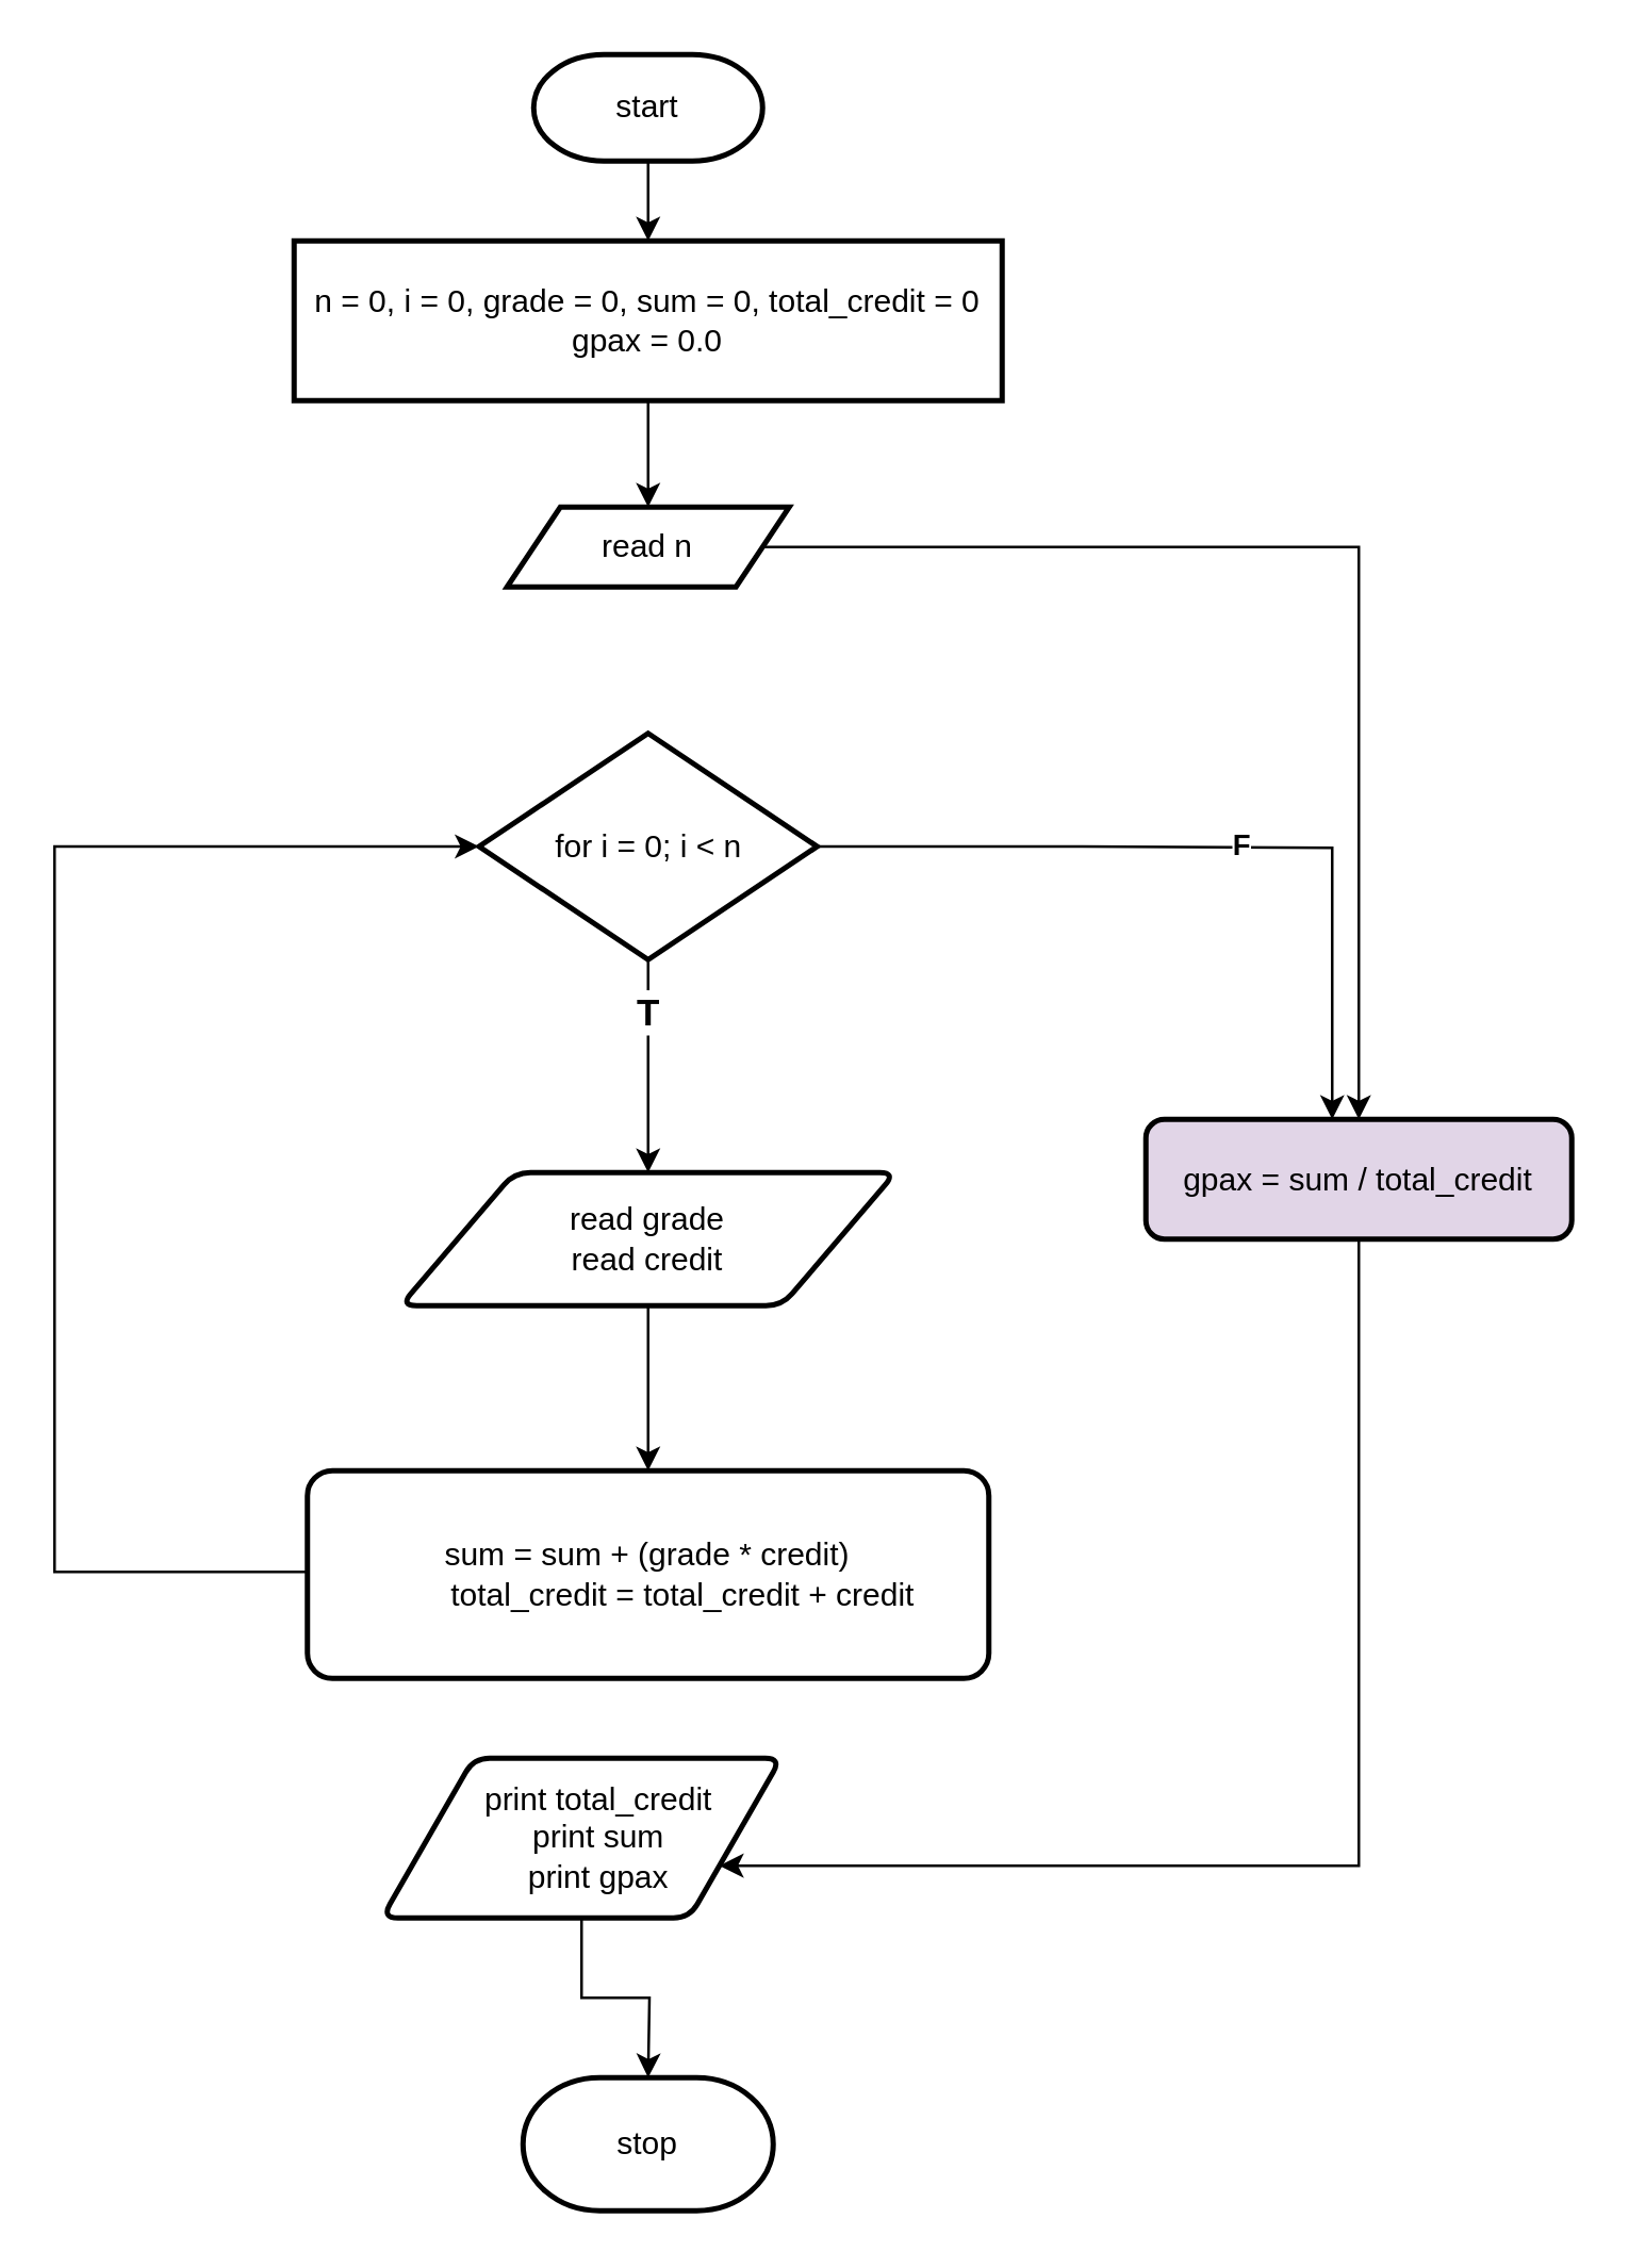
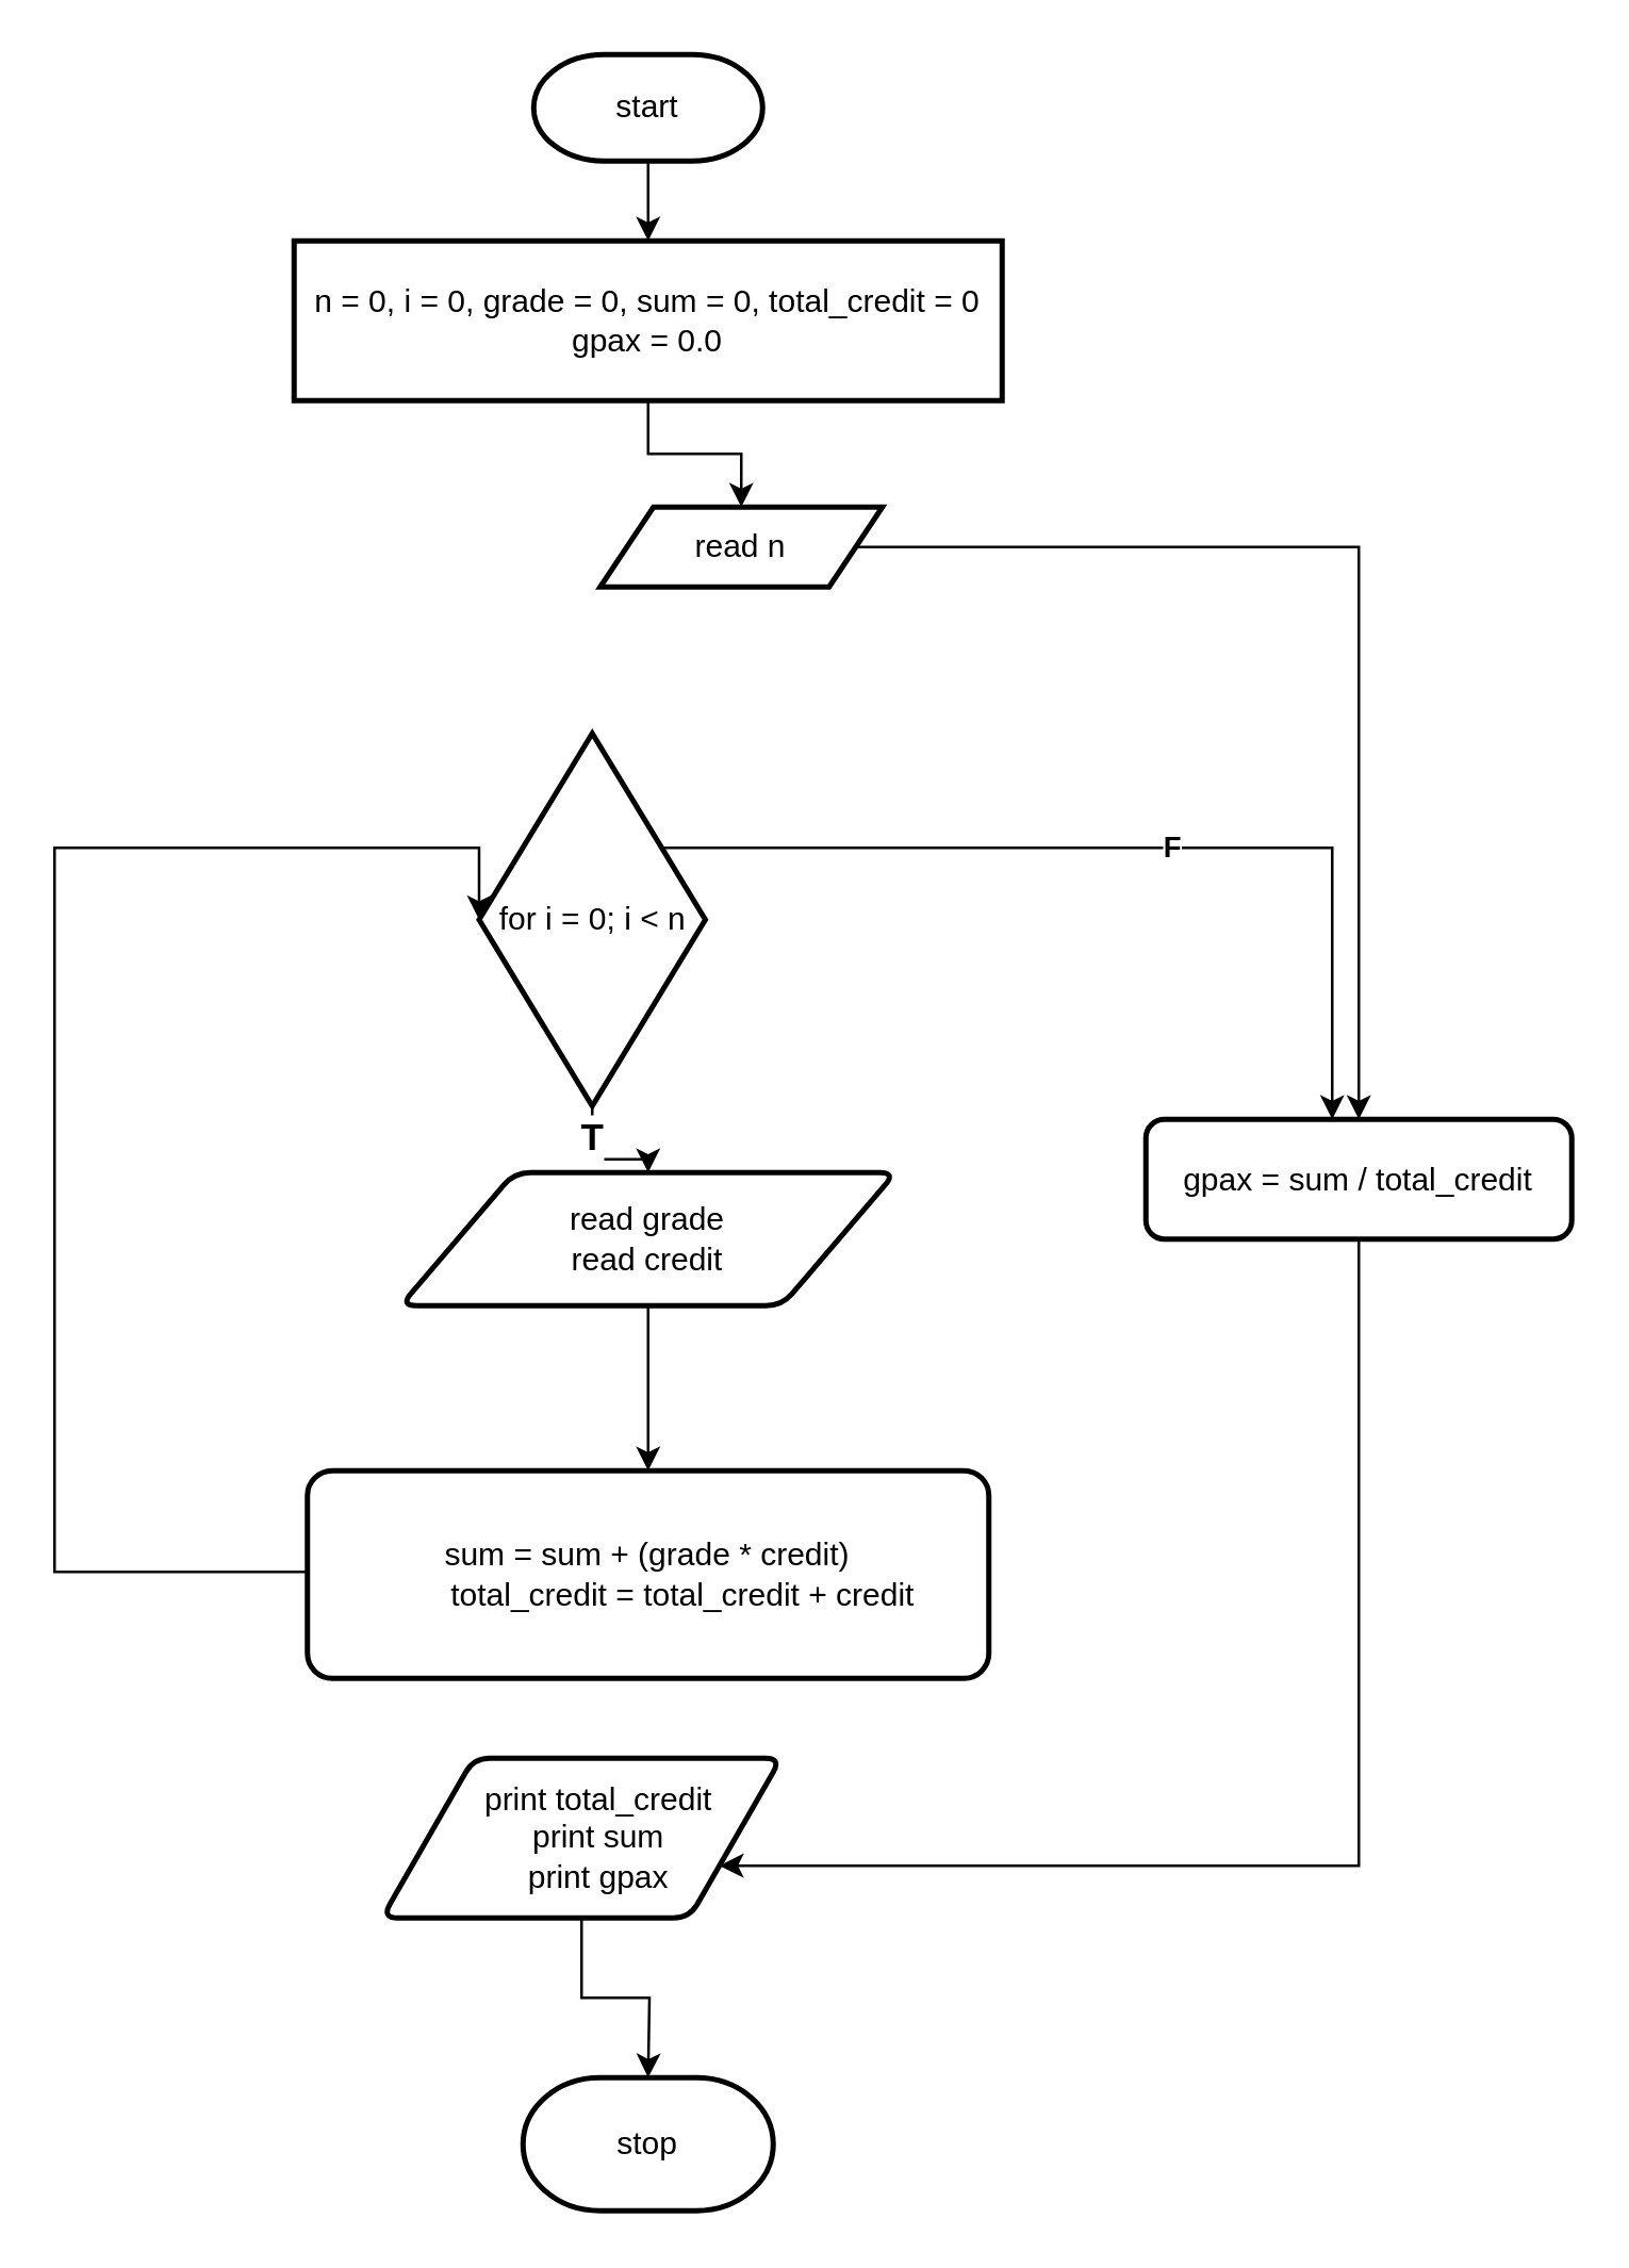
- <mxCell id="7" value="read n" style="shape=parallelogram;perimeter=parallelogramPerimeter;whiteSpace=wrap;html=1;fixedSize=1;strokeWidth=2;" parent="1" vertex="1"><mxGeometry x="190" y="190" width="106" height="30" as="geometry" /></mxCell>
+ <mxCell id="7" value="read n" style="shape=parallelogram;perimeter=parallelogramPerimeter;whiteSpace=wrap;html=1;fixedSize=1;strokeWidth=2;" parent="1" vertex="1"><mxGeometry x="225" y="190" width="106" height="30" as="geometry" /></mxCell>
- <mxCell id="10" value="for i = 0; i &amp;lt; n" style="rhombus;whiteSpace=wrap;html=1;strokeWidth=2;" parent="1" vertex="1"><mxGeometry x="179.5" y="275" width="127" height="85" as="geometry" /></mxCell>
+ <mxCell id="10" value="for i = 0; i &amp;lt; n" style="rhombus;whiteSpace=wrap;html=1;strokeWidth=2;" parent="1" vertex="1"><mxGeometry x="179.5" y="275" width="85" height="140" as="geometry" /></mxCell>
- <mxCell id="18" value="gpax = sum / total_credit" style="rounded=1;whiteSpace=wrap;html=1;absoluteArcSize=1;arcSize=14;strokeWidth=2;fillColor=#e1d5e7;" parent="1" vertex="1"><mxGeometry x="430" y="420" width="160" height="45" as="geometry" /></mxCell>
+ <mxCell id="18" value="gpax = sum / total_credit" style="rounded=1;whiteSpace=wrap;html=1;absoluteArcSize=1;arcSize=14;strokeWidth=2;" parent="1" vertex="1"><mxGeometry x="430" y="420" width="160" height="45" as="geometry" /></mxCell>
